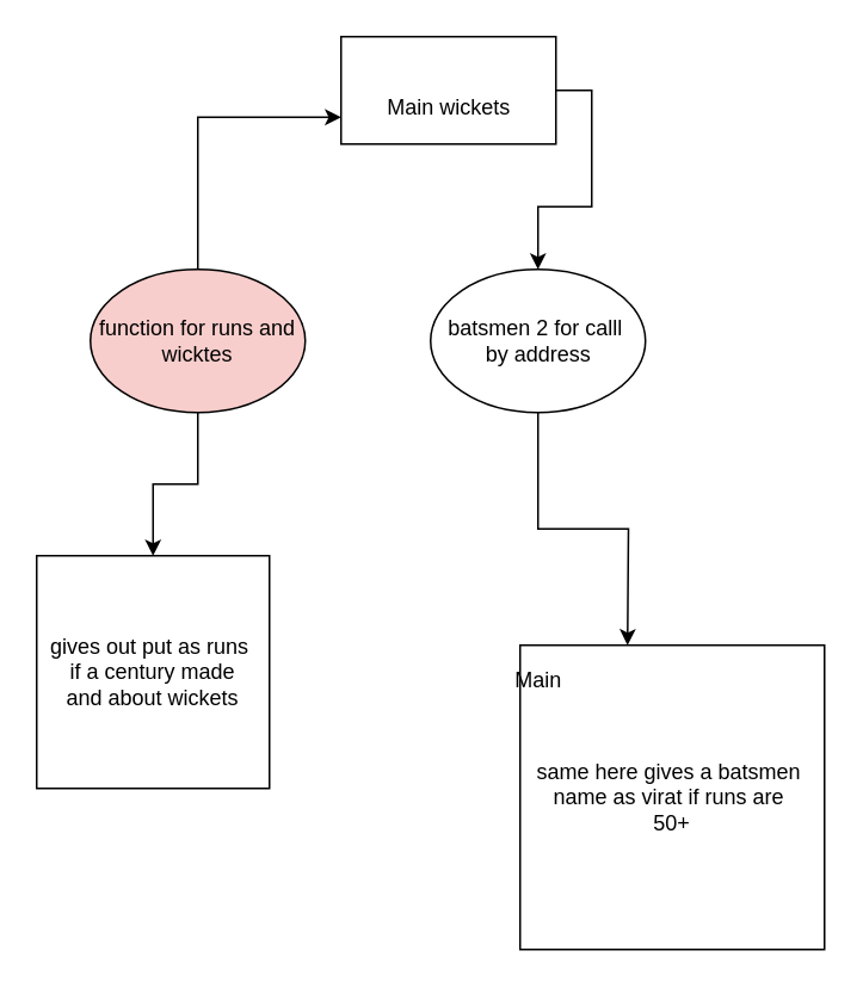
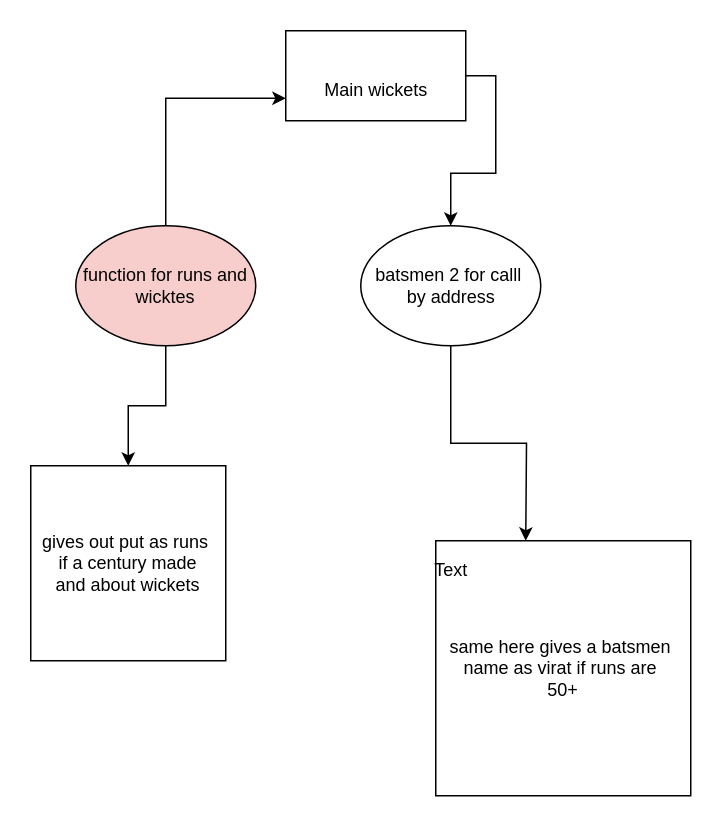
- <mxCell id="13" value="Main" style="text;html=1;resizable=0;autosize=1;align=center;verticalAlign=middle;points=[];fillColor=none;strokeColor=none;rounded=0;" vertex="1" parent="1"><mxGeometry x="280" y="370" width="40" height="20" as="geometry" /></mxCell>
+ <mxCell id="13" value="Text" style="text;html=1;resizable=0;autosize=1;align=center;verticalAlign=middle;points=[];fillColor=none;strokeColor=none;rounded=0;" vertex="1" parent="1"><mxGeometry x="280" y="370" width="40" height="20" as="geometry" /></mxCell>
